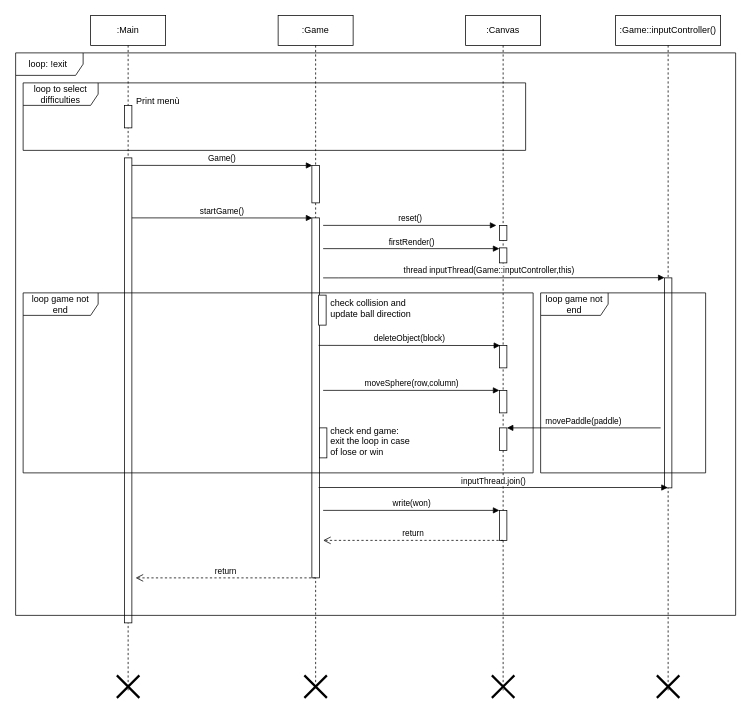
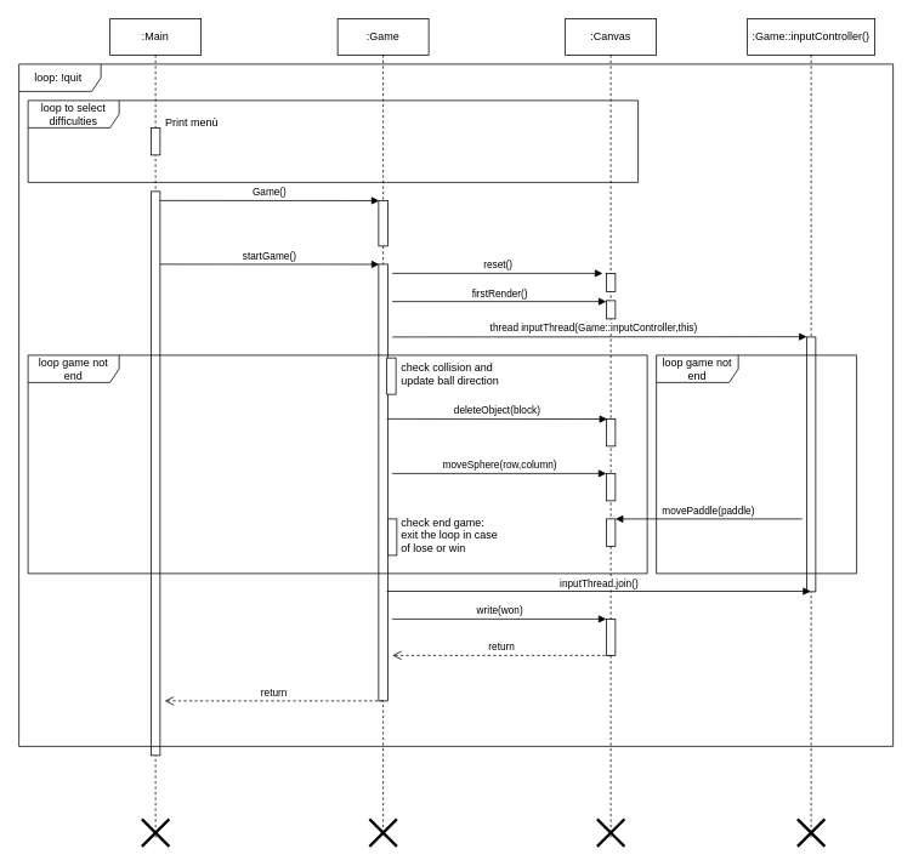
- <mxCell id="42" value="loop: !exit&amp;nbsp;" style="shape=umlFrame;whiteSpace=wrap;html=1;width=90;height=30;" vertex="1" parent="1"><mxGeometry y="70" width="960" height="750" as="geometry" x="20" /></mxCell>
+ <mxCell id="42" value="loop: !quit&amp;nbsp;" style="shape=umlFrame;whiteSpace=wrap;html=1;width=90;height=30;" vertex="1" parent="1"><mxGeometry y="70" width="960" height="750" as="geometry" x="20" /></mxCell>
